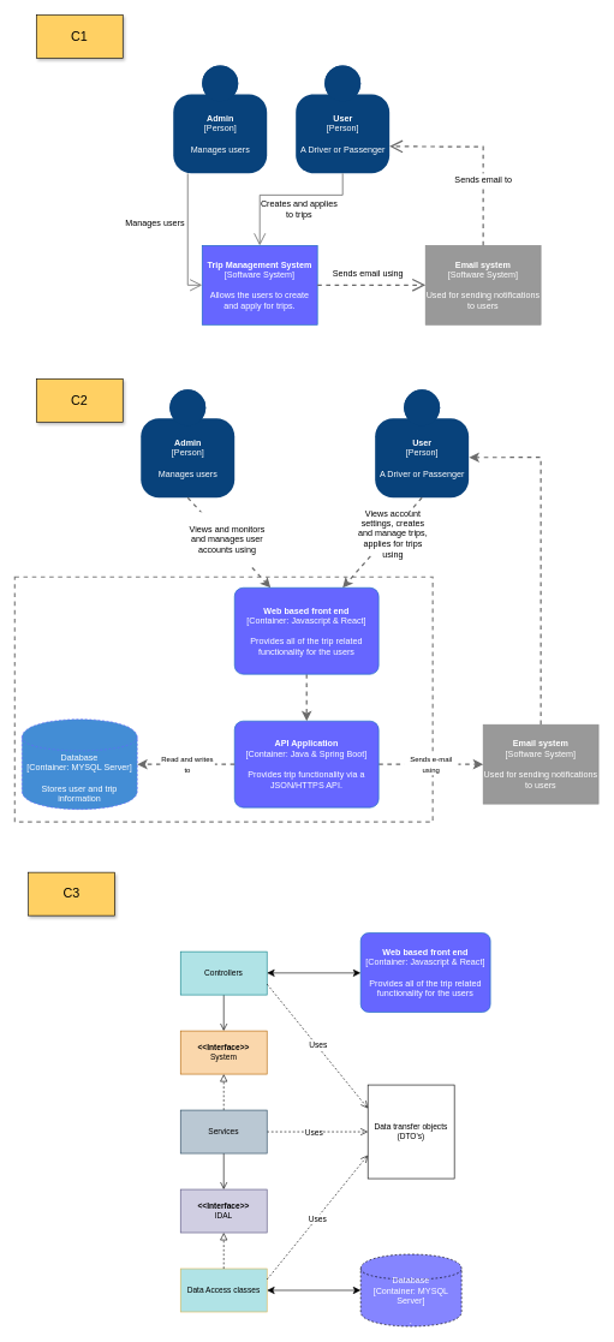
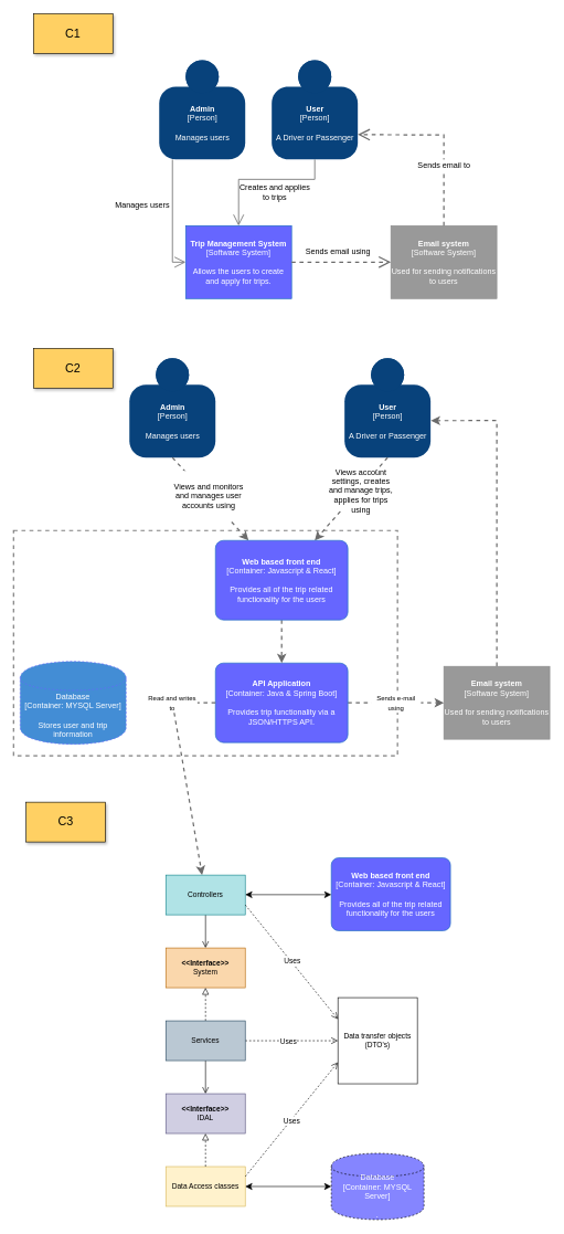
- <mxCell id="22" style="edgeStyle=none;rounded=0;sketch=0;jumpStyle=none;jumpSize=19;orthogonalLoop=1;jettySize=auto;html=1;entryX=1;entryY=0.5;entryDx=0;entryDy=0;entryPerimeter=0;dashed=1;endArrow=classic;endFill=1;strokeColor=#6B6B6B;strokeWidth=2;endSize=8;startSize=8;startArrow=none;" edge="1" parent="1" source="31" target="24"><mxGeometry relative="1" as="geometry" /></mxCell>
+ <mxCell id="22" style="edgeStyle=none;rounded=0;sketch=0;jumpStyle=none;jumpSize=19;orthogonalLoop=1;jettySize=auto;html=1;dashed=1;endArrow=classic;endFill=1;strokeColor=#6B6B6B;strokeWidth=2;endSize=8;startSize=8;startArrow=none;" edge="1" parent="1" source="31" target="35"><mxGeometry relative="1" as="geometry" /></mxCell>
- <mxCell id="43" value="Data Access classes" style="rounded=0;whiteSpace=wrap;html=1;shadow=0;glass=0;sketch=0;fontSize=11;strokeColor=#d6b656;strokeWidth=1;fillColor=#b0e3e6;" vertex="1" parent="1"><mxGeometry x="250" y="1760" width="120" height="60" as="geometry" /></mxCell>
+ <mxCell id="43" value="Data Access classes" style="rounded=0;whiteSpace=wrap;html=1;shadow=0;glass=0;sketch=0;fontSize=11;strokeColor=#d6b656;strokeWidth=1;fillColor=#fff2cc;" vertex="1" parent="1"><mxGeometry x="250" y="1760" width="120" height="60" as="geometry" /></mxCell>
